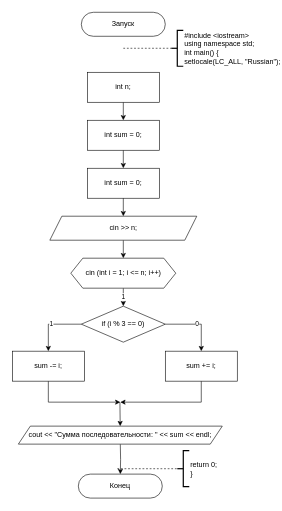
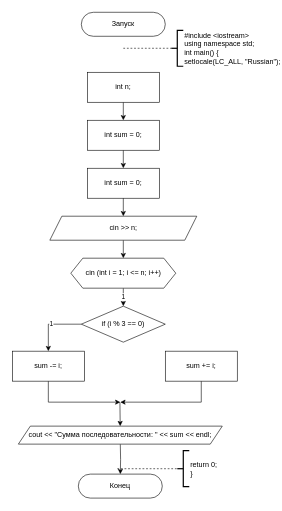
- <mxCell id="20" value="0" style="edgeStyle=orthogonalEdgeStyle;rounded=0;html=1;" parent="1" source="21" target="25" edge="1"><mxGeometry relative="1" as="geometry"><Array as="points"><mxPoint x="335" y="540" /></Array></mxGeometry></mxCell>
